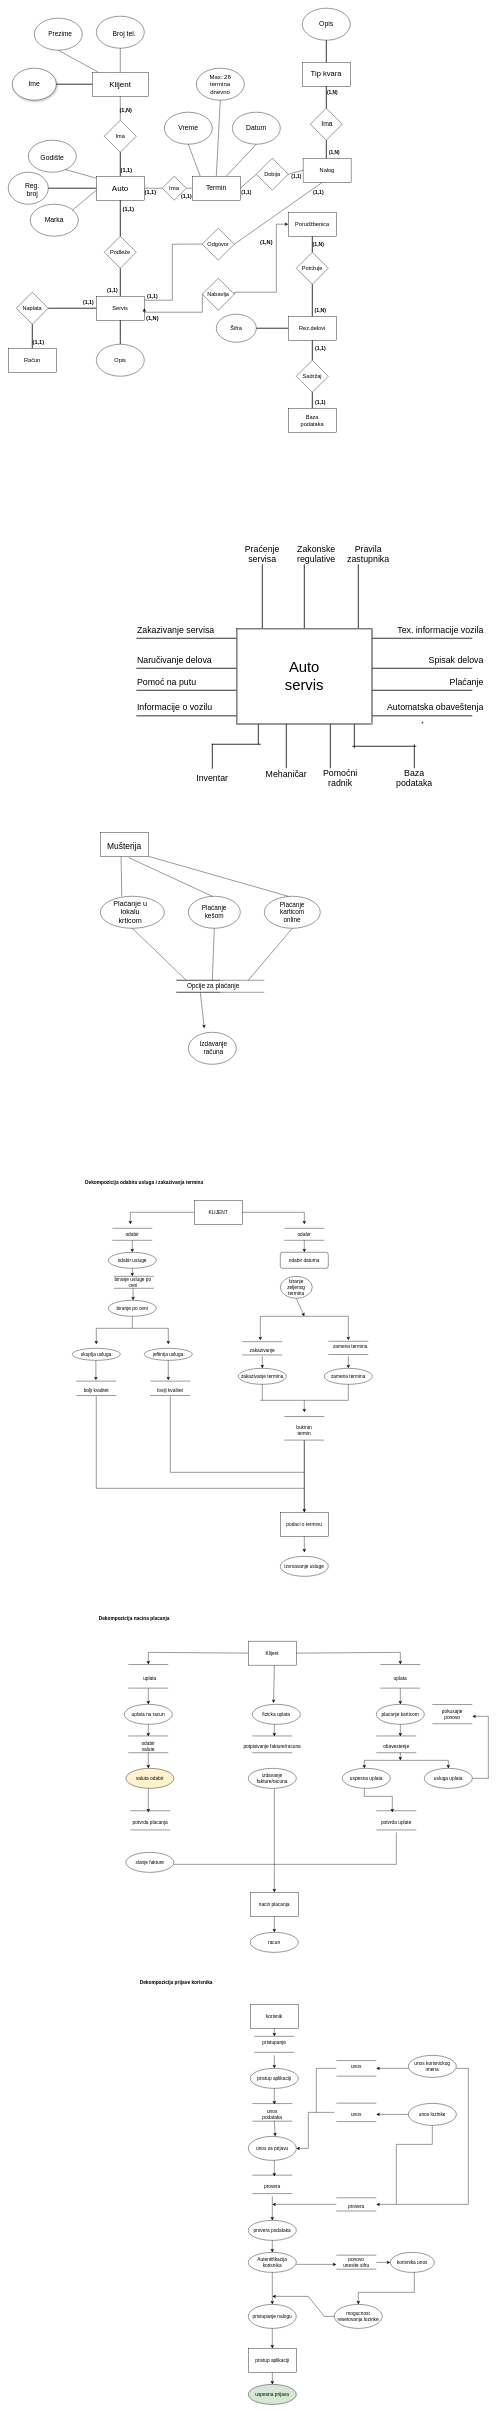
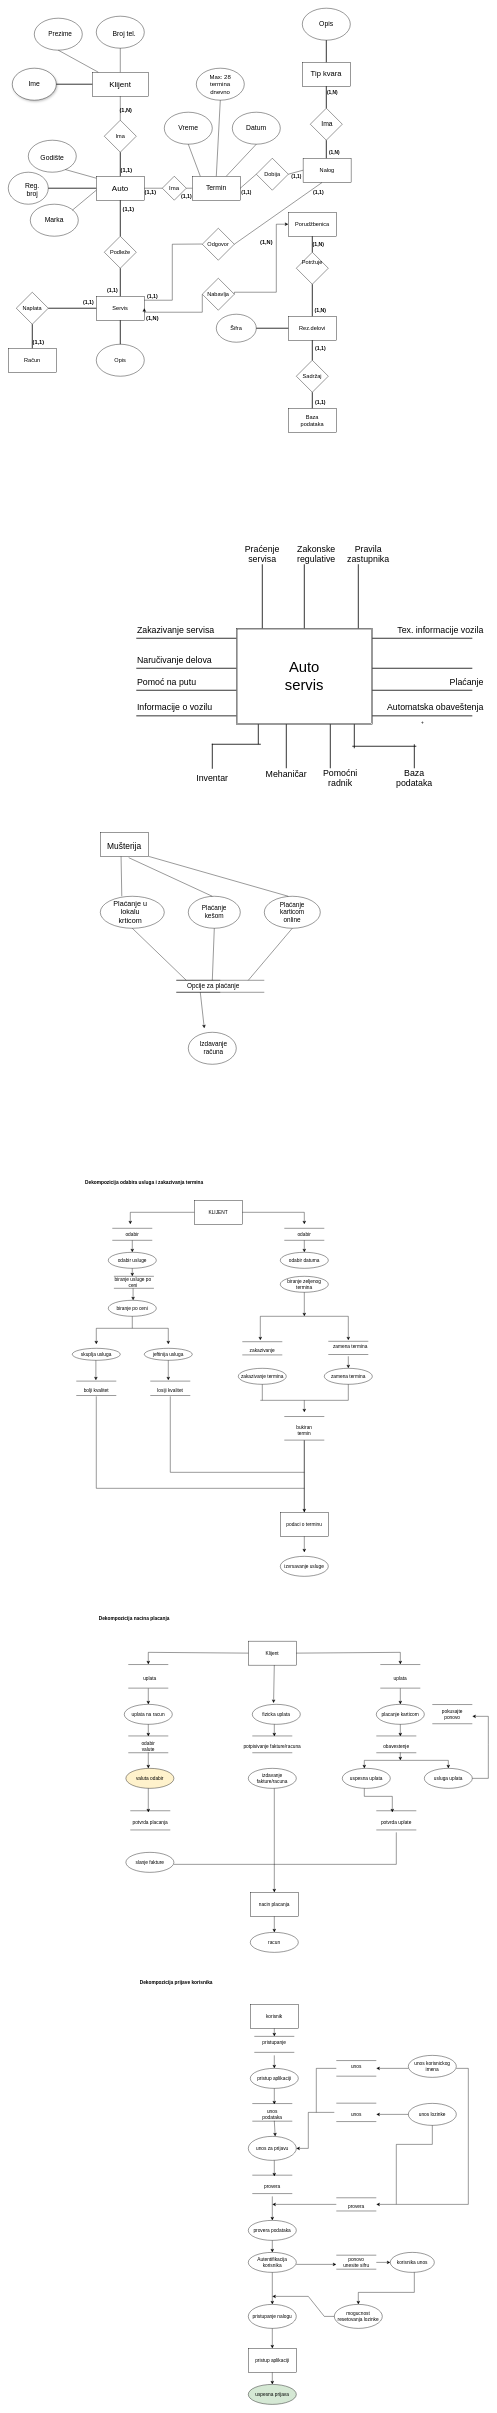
- <mxCell id="62" value="&lt;font style=&quot;font-size: 14px;&quot;&gt;Potržuje&lt;/font&gt;" style="text;strokeColor=none;align=center;fillColor=none;html=1;verticalAlign=middle;whiteSpace=wrap;rounded=0;" parent="1" vertex="1"><mxGeometry x="750" y="655" width="60" height="30" as="geometry" /></mxCell>
+ <mxCell id="62" value="&lt;font style=&quot;font-size: 14px;&quot;&gt;Potržuje&lt;/font&gt;" style="text;strokeColor=none;align=center;fillColor=none;html=1;verticalAlign=middle;whiteSpace=wrap;rounded=0;" parent="1" vertex="1"><mxGeometry x="750" y="640" width="60" height="30" as="geometry" /></mxCell>
- <mxCell id="85" value="&lt;span style=&quot;font-size: 22px;&quot;&gt;Spisak delova&lt;/span&gt;" style="text;strokeColor=none;align=right;fillColor=none;html=1;verticalAlign=middle;whiteSpace=wrap;rounded=0;" parent="1" vertex="1"><mxGeometry x="1050" y="1635" width="160" height="30" as="geometry" /></mxCell>
- <mxCell id="187" value="odabir datuma" style="whiteSpace=wrap;html=1;rounded=1;" vertex="1" parent="1"><mxGeometry x="700" y="3130" width="120" height="40" as="geometry" /></mxCell>
+ <mxCell id="187" value="odabir datuma" style="ellipse;whiteSpace=wrap;html=1;" vertex="1" parent="1"><mxGeometry x="700" y="3130" width="120" height="40" as="geometry" /></mxCell>
- <mxCell id="190" value="biranje zeljenog termina" style="ellipse;whiteSpace=wrap;html=1;" vertex="1" parent="1"><mxGeometry x="700" y="3190" width="80" height="55" as="geometry" /></mxCell>
+ <mxCell id="190" value="biranje zeljenog termina" style="ellipse;whiteSpace=wrap;html=1;" vertex="1" parent="1"><mxGeometry x="700" y="3190" width="120" height="40" as="geometry" /></mxCell>
- <mxCell id="218" value="" style="endArrow=classic;html=1;rounded=0;exitX=0.5;exitY=1;exitDx=0;exitDy=0;entryX=0.5;entryY=0;entryDx=0;entryDy=0;" edge="1" parent="1" source="214" target="216"><mxGeometry width="50" height="50" relative="1" as="geometry"><mxPoint x="670" y="3430" as="sourcePoint" /><mxPoint x="720" y="3380" as="targetPoint" /></mxGeometry></mxCell>
